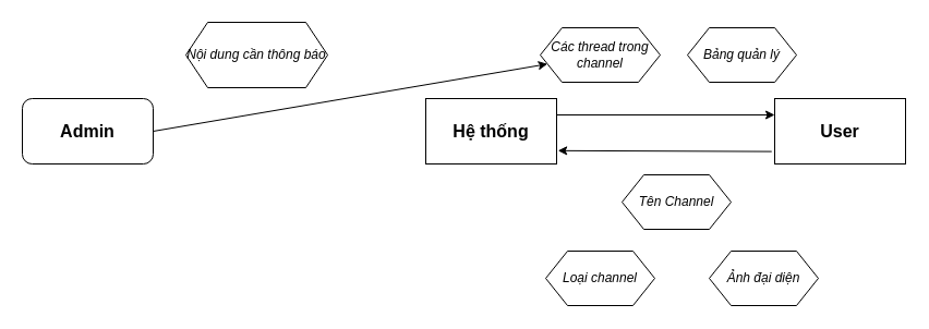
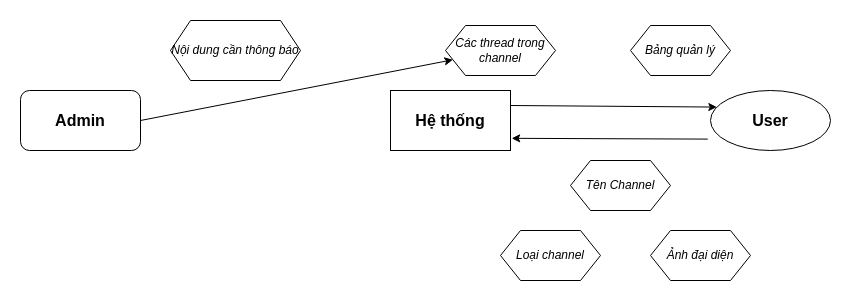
- <mxCell id="12" value="&lt;i&gt;Các thread trong channel&lt;/i&gt;" style="shape=hexagon;perimeter=hexagonPerimeter2;whiteSpace=wrap;html=1;fixedSize=1;fontFamily=Helvetica;fontSize=12;" vertex="1" parent="1"><mxGeometry x="495" y="25" width="110" height="50" as="geometry" /></mxCell>
+ <mxCell id="12" value="&lt;i&gt;Các thread trong channel&lt;/i&gt;" style="shape=hexagon;perimeter=hexagonPerimeter2;whiteSpace=wrap;html=1;fixedSize=1;fontFamily=Helvetica;fontSize=12;" vertex="1" parent="1"><mxGeometry x="445" y="25" width="110" height="50" as="geometry" /></mxCell>
- <mxCell id="4" value="&lt;font style=&quot;font-size: 16px;&quot;&gt;&lt;b&gt;User&lt;/b&gt;&lt;/font&gt;" style="rounded=0;whiteSpace=wrap;html=1;" vertex="1" parent="1"><mxGeometry x="710" y="90" width="120" height="60" as="geometry" /></mxCell>
+ <mxCell id="4" value="&lt;font style=&quot;font-size: 16px;&quot;&gt;&lt;b&gt;User&lt;/b&gt;&lt;/font&gt;" style="ellipse;whiteSpace=wrap;html=1;" vertex="1" parent="1"><mxGeometry x="710" y="90" width="120" height="60" as="geometry" /></mxCell>
